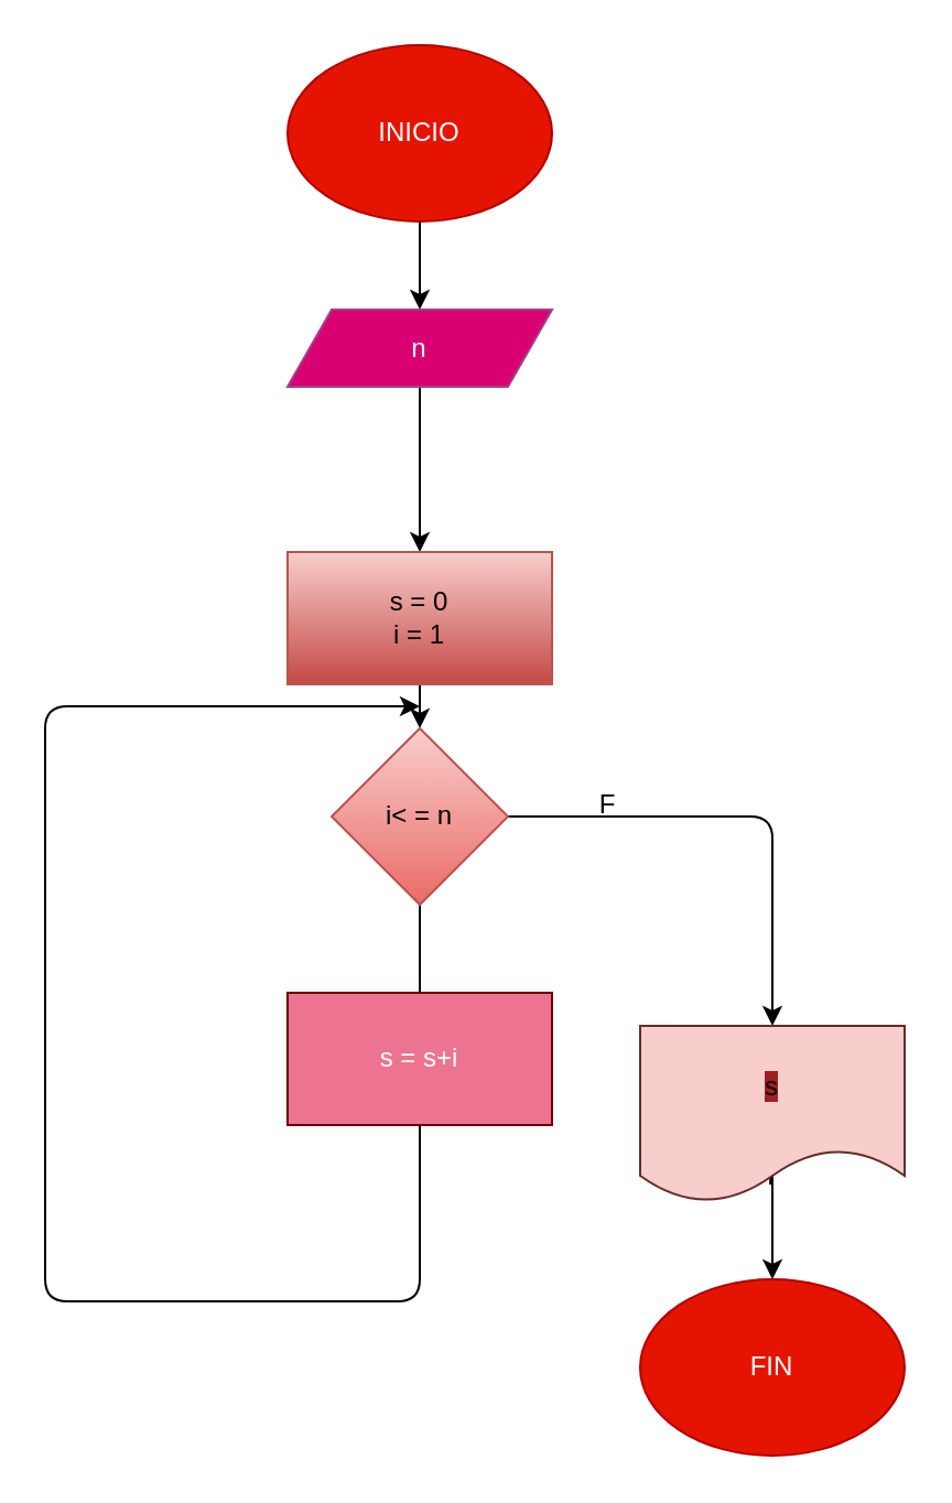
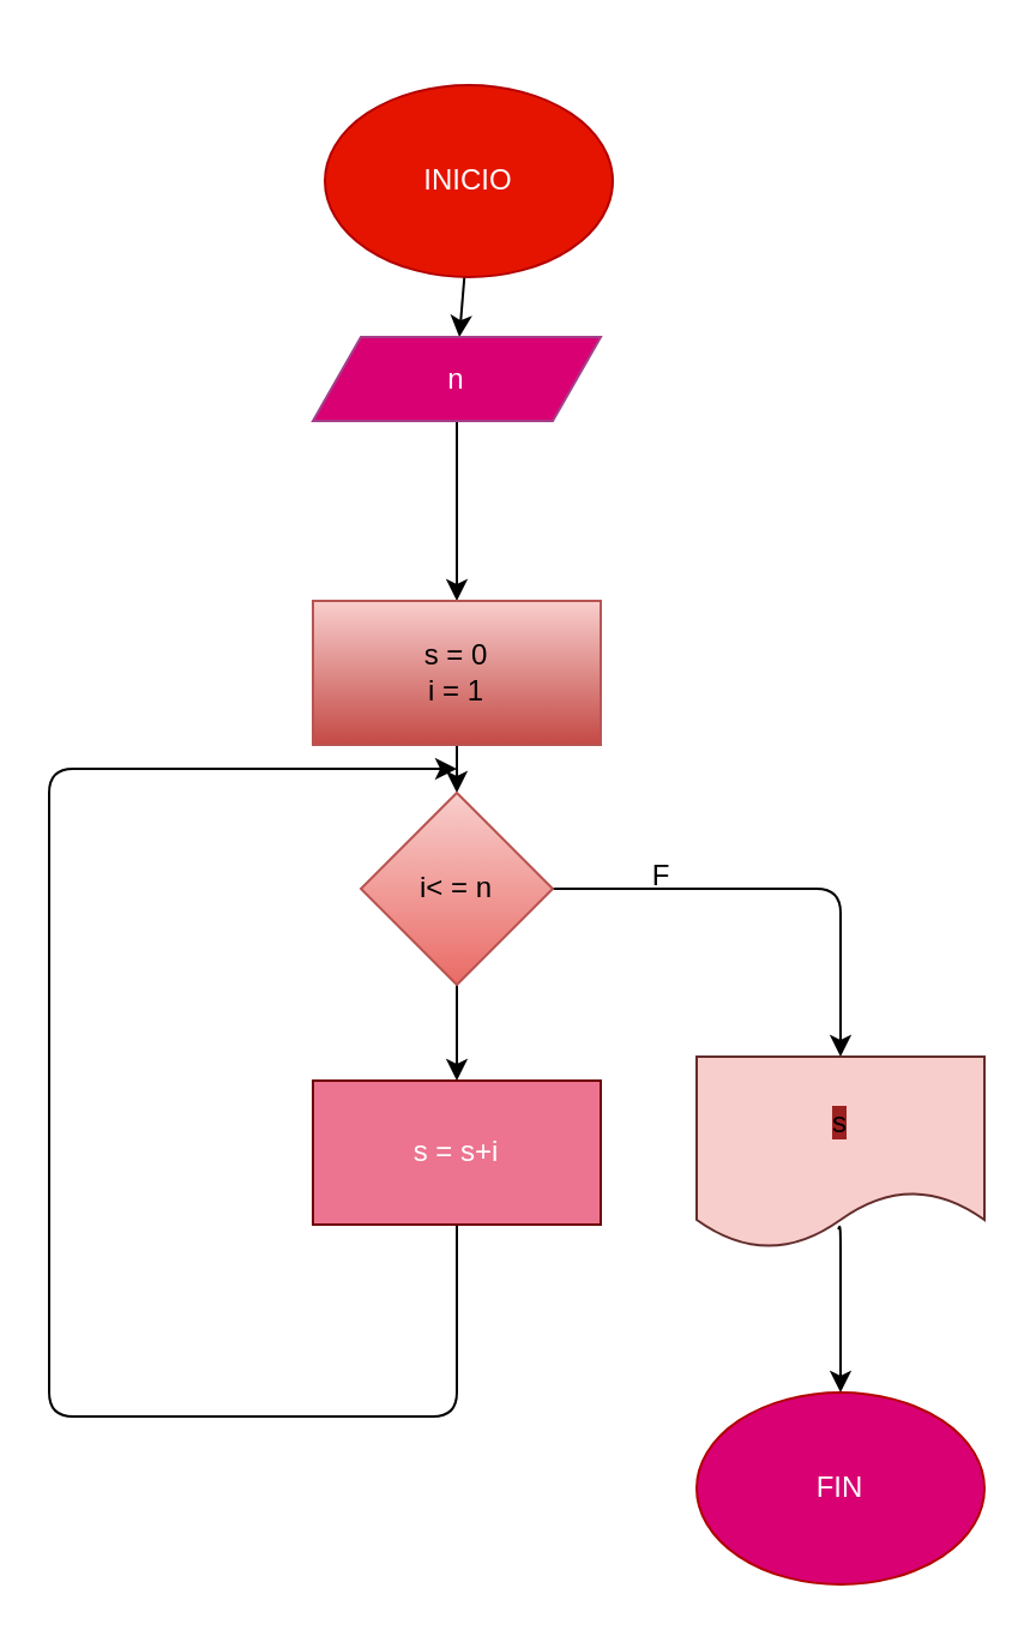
- <mxCell id="3" value="INICIO" style="ellipse;whiteSpace=wrap;html=1;fillColor=#e51400;fontColor=#ffffff;strokeColor=#B20000;" vertex="1" parent="1"><mxGeometry x="130" y="20" width="120" height="80" as="geometry" /></mxCell>
+ <mxCell id="3" value="INICIO" style="ellipse;whiteSpace=wrap;html=1;fillColor=#e51400;fontColor=#ffffff;strokeColor=#B20000;" vertex="1" parent="1"><mxGeometry x="135" y="35" width="120" height="80" as="geometry" /></mxCell>
- <mxCell id="9" style="edgeStyle=none;html=1;endArrow=none;" edge="1" parent="1" source="10" target="15"><mxGeometry relative="1" as="geometry"><mxPoint x="190" y="470" as="targetPoint" /></mxGeometry></mxCell>
+ <mxCell id="9" style="edgeStyle=none;html=1;" edge="1" parent="1" source="10" target="15"><mxGeometry relative="1" as="geometry"><mxPoint x="190" y="470" as="targetPoint" /></mxGeometry></mxCell>
- <mxCell id="12" value="&lt;span style=&quot;background-color: rgb(157, 32, 32);&quot;&gt;s&lt;/span&gt;" style="shape=document;whiteSpace=wrap;html=1;boundedLbl=1;fillColor=#f8cecc;strokeColor=#632D2B;" vertex="1" parent="1"><mxGeometry x="290" y="465" width="120" height="80" as="geometry" /></mxCell>
+ <mxCell id="12" value="&lt;span style=&quot;background-color: rgb(157, 32, 32);&quot;&gt;s&lt;/span&gt;" style="shape=document;whiteSpace=wrap;html=1;boundedLbl=1;fillColor=#f8cecc;strokeColor=#632D2B;" vertex="1" parent="1"><mxGeometry x="290" y="440" width="120" height="80" as="geometry" /></mxCell>
- <mxCell id="13" value="FIN" style="ellipse;whiteSpace=wrap;html=1;fillColor=#e51400;fontColor=#ffffff;strokeColor=#B20000;" vertex="1" parent="1"><mxGeometry x="290" y="580" width="120" height="80" as="geometry" /></mxCell>
+ <mxCell id="13" value="FIN" style="ellipse;whiteSpace=wrap;html=1;fillColor=#d80073;fontColor=#ffffff;strokeColor=#B20000;" vertex="1" parent="1"><mxGeometry x="290" y="580" width="120" height="80" as="geometry" /></mxCell>
